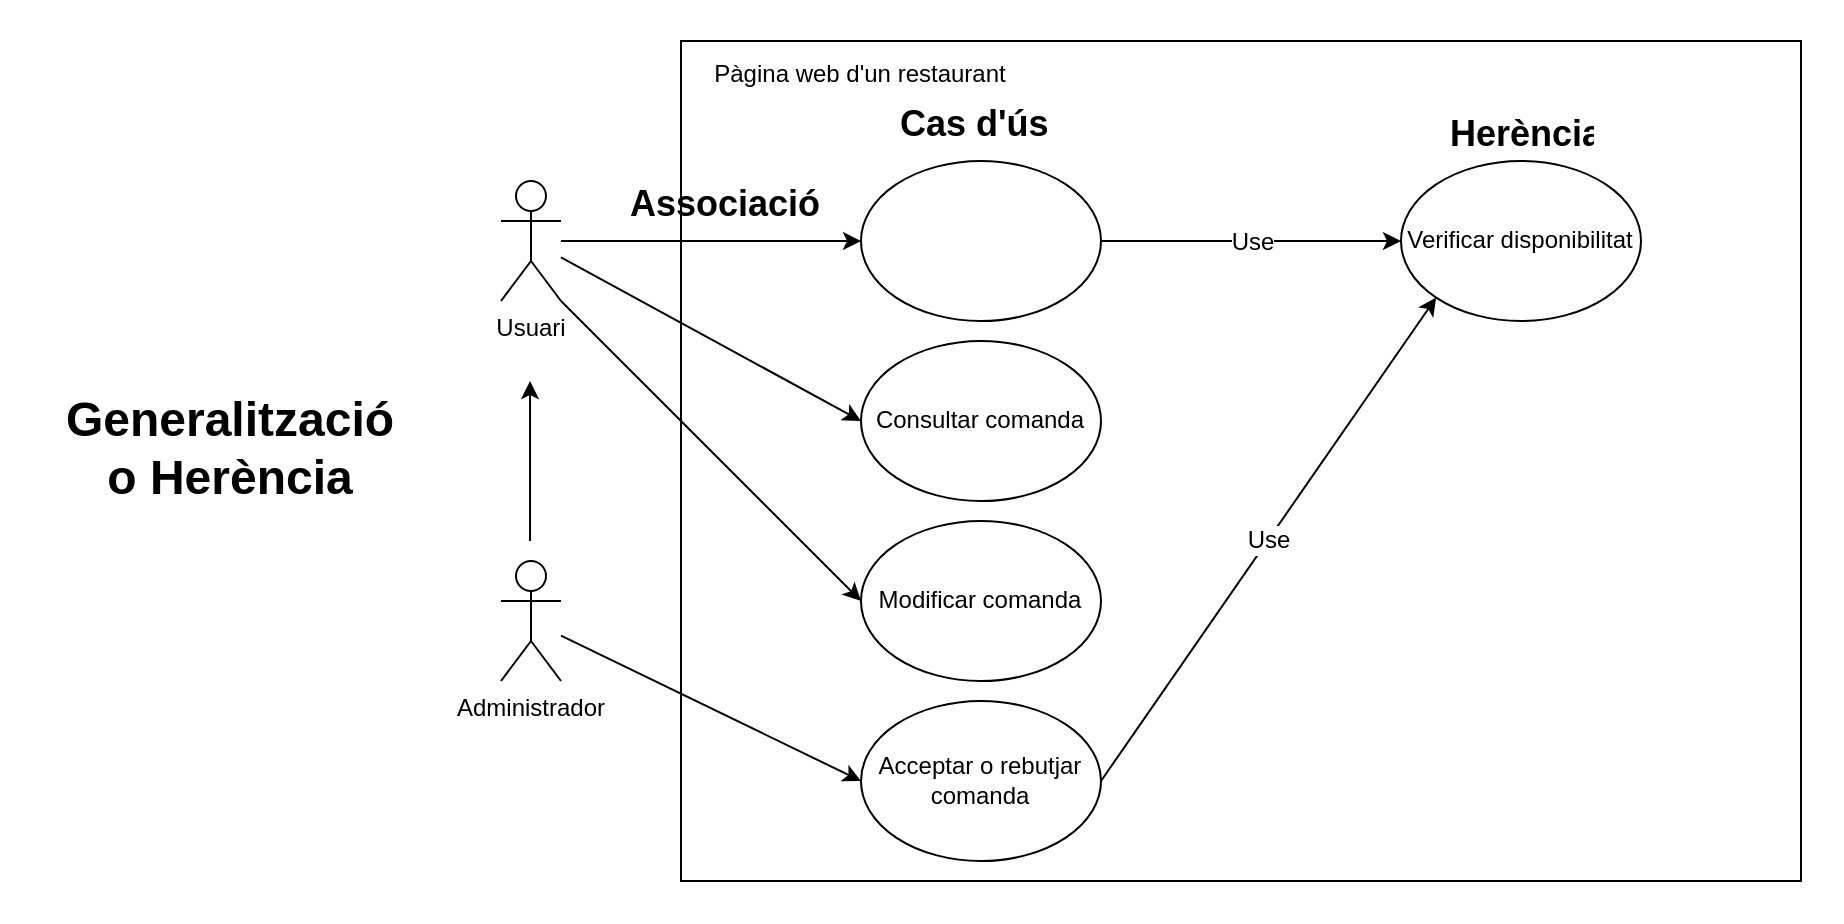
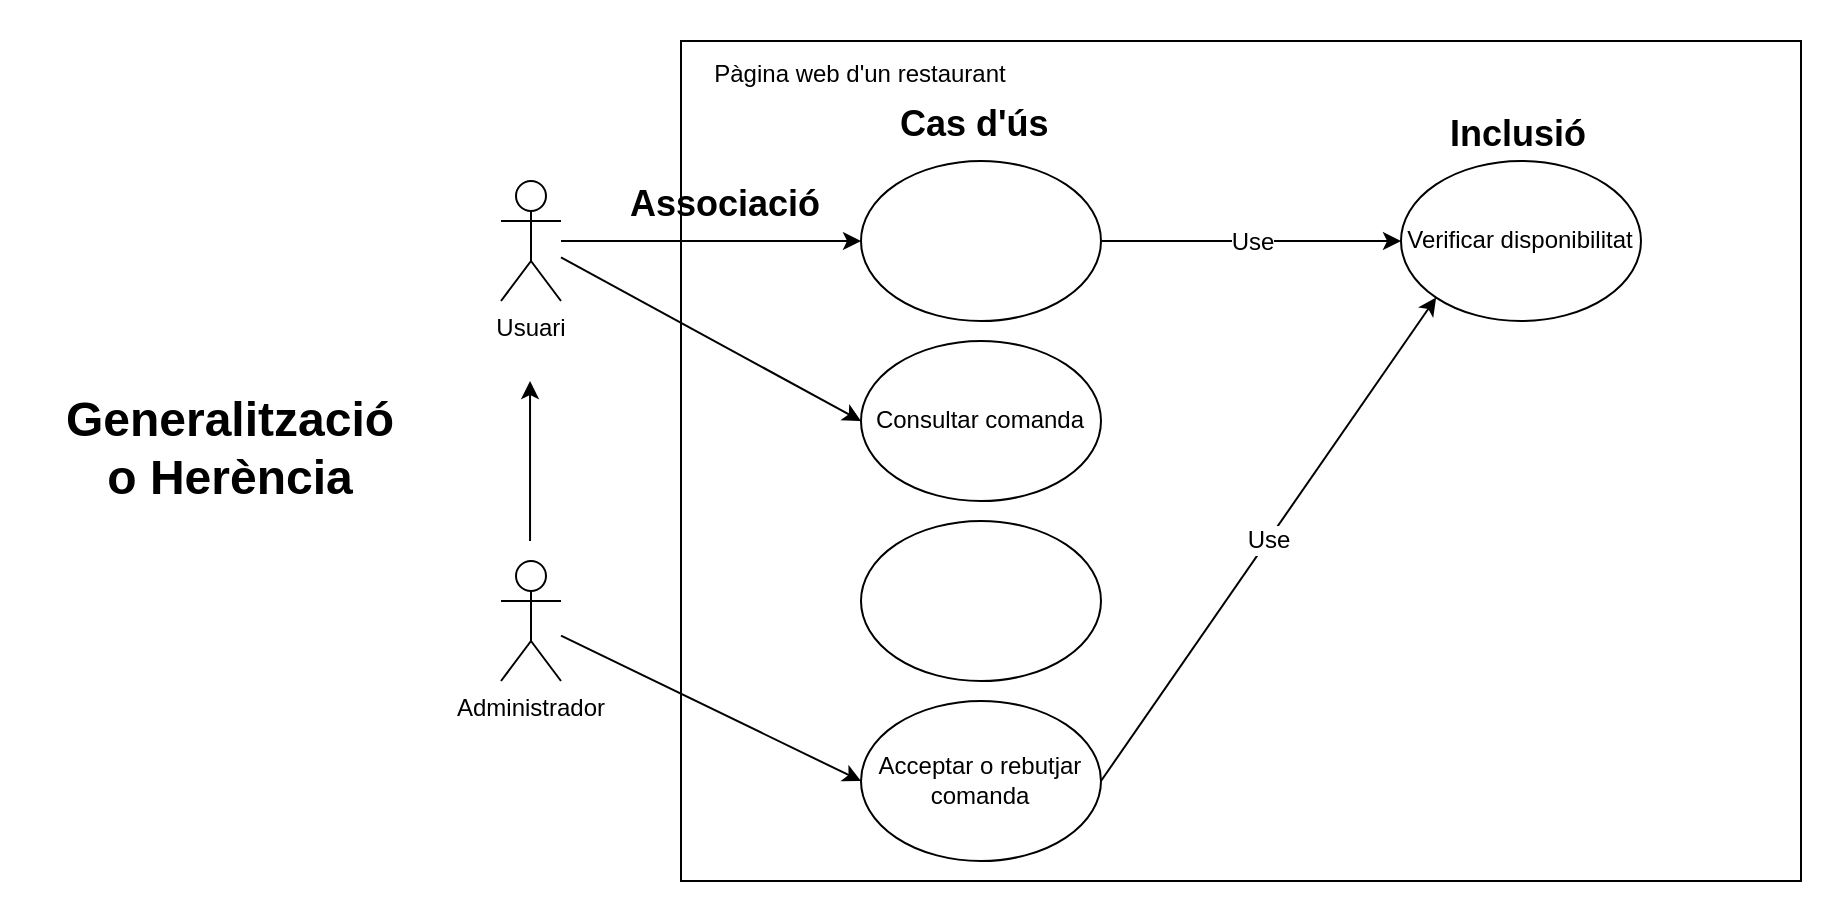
- <mxCell id="27" value="&lt;h1&gt;&lt;font style=&quot;font-size: 18px;&quot;&gt;Herència&lt;/font&gt;&lt;/h1&gt;" style="text;html=1;strokeColor=none;fillColor=none;spacing=5;spacingTop=-20;whiteSpace=wrap;overflow=hidden;rounded=0;fontSize=12;" vertex="1" parent="1"><mxGeometry x="720" y="45" width="80" height="40" as="geometry" /></mxCell>
+ <mxCell id="27" value="&lt;h1&gt;&lt;font style=&quot;font-size: 18px;&quot;&gt;Inclusió&lt;/font&gt;&lt;/h1&gt;" style="text;html=1;strokeColor=none;fillColor=none;spacing=5;spacingTop=-20;whiteSpace=wrap;overflow=hidden;rounded=0;fontSize=12;" vertex="1" parent="1"><mxGeometry x="720" y="45" width="80" height="40" as="geometry" /></mxCell>
- <mxCell id="17" value="" style="endArrow=classic;html=1;rounded=0;exitX=1;exitY=1;exitDx=0;exitDy=0;exitPerimeter=0;entryX=0;entryY=0.5;entryDx=0;entryDy=0;" edge="1" parent="1" source="2" target="12"><mxGeometry width="50" height="50" relative="1" as="geometry"><mxPoint x="430" y="310" as="sourcePoint" /><mxPoint x="480" y="260" as="targetPoint" /></mxGeometry></mxCell>
- <mxCell id="12" value="Modificar comanda" style="text;html=1;strokeColor=none;fillColor=none;align=center;verticalAlign=middle;whiteSpace=wrap;rounded=0;" vertex="1" parent="1"><mxGeometry x="430" y="285" width="120" height="30" as="geometry" /></mxCell>
